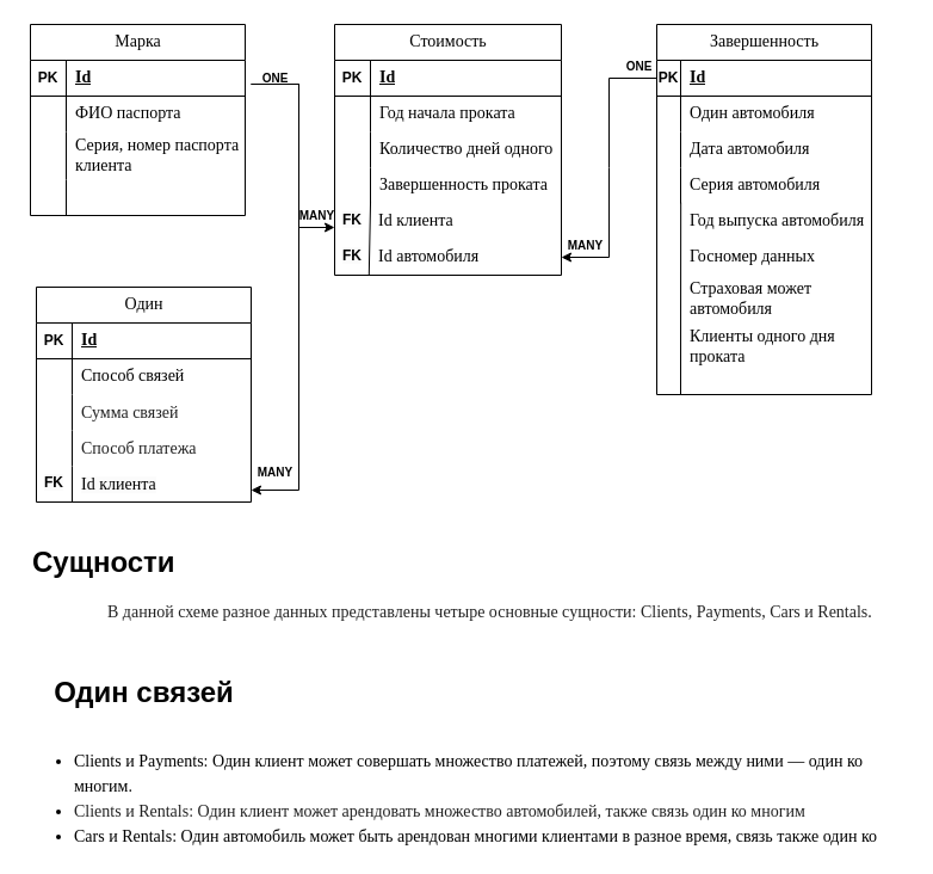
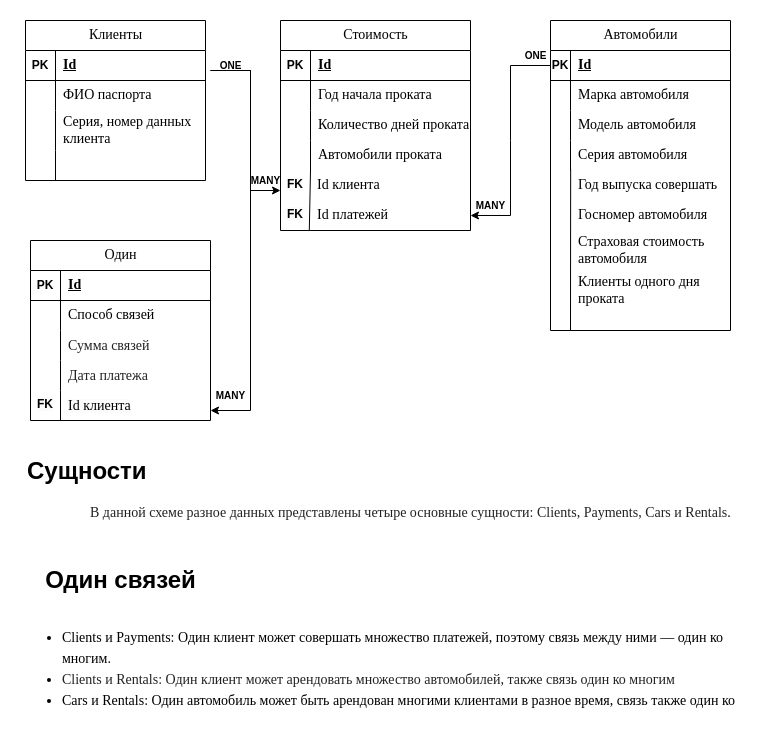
- <mxCell id="19" value="&lt;span style=&quot;font-weight: 400;&quot;&gt;&lt;font style=&quot;font-size: 14px;&quot; face=&quot;Times New Roman&quot;&gt;Марка&lt;/font&gt;&lt;/span&gt;" style="shape=table;startSize=30;container=1;collapsible=1;childLayout=tableLayout;fixedRows=1;rowLines=0;fontStyle=1;align=center;resizeLast=1;html=1;" vertex="1" parent="1"><mxGeometry x="25" y="20" width="180" height="160" as="geometry" /></mxCell>
+ <mxCell id="19" value="&lt;span style=&quot;font-weight: 400;&quot;&gt;&lt;font style=&quot;font-size: 14px;&quot; face=&quot;Times New Roman&quot;&gt;Клиенты&lt;/font&gt;&lt;/span&gt;" style="shape=table;startSize=30;container=1;collapsible=1;childLayout=tableLayout;fixedRows=1;rowLines=0;fontStyle=1;align=center;resizeLast=1;html=1;" vertex="1" parent="1"><mxGeometry x="25" y="20" width="180" height="160" as="geometry" /></mxCell>
- <mxCell id="54" value="&lt;span style=&quot;font-weight: 400; text-wrap-mode: wrap;&quot;&gt;&lt;font style=&quot;font-size: 14px;&quot; face=&quot;Times New Roman&quot;&gt;Завершенность&lt;/font&gt;&lt;/span&gt;" style="shape=table;startSize=30;container=1;collapsible=1;childLayout=tableLayout;fixedRows=1;rowLines=0;fontStyle=1;align=center;resizeLast=1;html=1;" vertex="1" parent="1"><mxGeometry x="550" y="20" width="180" height="310" as="geometry" /></mxCell>
+ <mxCell id="54" value="&lt;span style=&quot;font-weight: 400; text-wrap-mode: wrap;&quot;&gt;&lt;font style=&quot;font-size: 14px;&quot; face=&quot;Times New Roman&quot;&gt;Автомобили&lt;/font&gt;&lt;/span&gt;" style="shape=table;startSize=30;container=1;collapsible=1;childLayout=tableLayout;fixedRows=1;rowLines=0;fontStyle=1;align=center;resizeLast=1;html=1;" vertex="1" parent="1"><mxGeometry x="550" y="20" width="180" height="310" as="geometry" /></mxCell>
- <mxCell id="60" value="&lt;font style=&quot;font-size: 14px;&quot; face=&quot;Times New Roman&quot;&gt;Один автомобиля&lt;/font&gt;" style="shape=partialRectangle;connectable=0;fillColor=none;top=0;left=0;bottom=0;right=0;align=left;spacingLeft=6;overflow=hidden;whiteSpace=wrap;html=1;" vertex="1" parent="58"><mxGeometry x="20" width="160" height="30" as="geometry"><mxRectangle width="160" height="30" as="alternateBounds" /></mxGeometry></mxCell>
+ <mxCell id="60" value="&lt;font style=&quot;font-size: 14px;&quot; face=&quot;Times New Roman&quot;&gt;Марка автомобиля&lt;/font&gt;" style="shape=partialRectangle;connectable=0;fillColor=none;top=0;left=0;bottom=0;right=0;align=left;spacingLeft=6;overflow=hidden;whiteSpace=wrap;html=1;" vertex="1" parent="58"><mxGeometry x="20" width="160" height="30" as="geometry"><mxRectangle width="160" height="30" as="alternateBounds" /></mxGeometry></mxCell>
- <mxCell id="15" value="&lt;font style=&quot;font-size: 14px;&quot; face=&quot;Times New Roman&quot;&gt;Количество дней одного&lt;/font&gt;" style="shape=partialRectangle;connectable=0;fillColor=none;top=0;left=0;bottom=0;right=0;align=left;spacingLeft=6;overflow=hidden;whiteSpace=wrap;html=1;" vertex="1" parent="13"><mxGeometry x="30" width="160" height="30" as="geometry"><mxRectangle width="160" height="30" as="alternateBounds" /></mxGeometry></mxCell>
+ <mxCell id="15" value="&lt;font style=&quot;font-size: 14px;&quot; face=&quot;Times New Roman&quot;&gt;Количество дней проката&lt;/font&gt;" style="shape=partialRectangle;connectable=0;fillColor=none;top=0;left=0;bottom=0;right=0;align=left;spacingLeft=6;overflow=hidden;whiteSpace=wrap;html=1;" vertex="1" parent="13"><mxGeometry x="30" width="160" height="30" as="geometry"><mxRectangle width="160" height="30" as="alternateBounds" /></mxGeometry></mxCell>
- <mxCell id="63" value="&lt;font style=&quot;font-size: 14px;&quot; face=&quot;Times New Roman&quot;&gt;Дата автомобиля&lt;/font&gt;" style="shape=partialRectangle;connectable=0;fillColor=none;top=0;left=0;bottom=0;right=0;align=left;spacingLeft=6;overflow=hidden;whiteSpace=wrap;html=1;" vertex="1" parent="61"><mxGeometry x="20" width="160" height="30" as="geometry"><mxRectangle width="160" height="30" as="alternateBounds" /></mxGeometry></mxCell>
+ <mxCell id="63" value="&lt;font style=&quot;font-size: 14px;&quot; face=&quot;Times New Roman&quot;&gt;Модель автомобиля&lt;/font&gt;" style="shape=partialRectangle;connectable=0;fillColor=none;top=0;left=0;bottom=0;right=0;align=left;spacingLeft=6;overflow=hidden;whiteSpace=wrap;html=1;" vertex="1" parent="61"><mxGeometry x="20" width="160" height="30" as="geometry"><mxRectangle width="160" height="30" as="alternateBounds" /></mxGeometry></mxCell>
- <mxCell id="28" value="&lt;font style=&quot;font-size: 14px;&quot; face=&quot;Times New Roman&quot;&gt;Серия, номер паспорта клиента&lt;/font&gt;" style="shape=partialRectangle;connectable=0;fillColor=none;top=0;left=0;bottom=0;right=0;align=left;spacingLeft=6;overflow=hidden;whiteSpace=wrap;html=1;" vertex="1" parent="26"><mxGeometry x="30" width="150" height="40" as="geometry"><mxRectangle width="150" height="40" as="alternateBounds" /></mxGeometry></mxCell>
+ <mxCell id="28" value="&lt;font style=&quot;font-size: 14px;&quot; face=&quot;Times New Roman&quot;&gt;Серия, номер данных клиента&lt;/font&gt;" style="shape=partialRectangle;connectable=0;fillColor=none;top=0;left=0;bottom=0;right=0;align=left;spacingLeft=6;overflow=hidden;whiteSpace=wrap;html=1;" vertex="1" parent="26"><mxGeometry x="30" width="150" height="40" as="geometry"><mxRectangle width="150" height="40" as="alternateBounds" /></mxGeometry></mxCell>
- <mxCell id="18" value="&lt;font style=&quot;font-size: 14px;&quot; face=&quot;Times New Roman&quot;&gt;Завершенность проката&lt;/font&gt;" style="shape=partialRectangle;connectable=0;fillColor=none;top=0;left=0;bottom=0;right=0;align=left;spacingLeft=6;overflow=hidden;whiteSpace=wrap;html=1;" vertex="1" parent="16"><mxGeometry x="30" width="160" height="30" as="geometry"><mxRectangle width="160" height="30" as="alternateBounds" /></mxGeometry></mxCell>
+ <mxCell id="18" value="&lt;font style=&quot;font-size: 14px;&quot; face=&quot;Times New Roman&quot;&gt;Автомобили проката&lt;/font&gt;" style="shape=partialRectangle;connectable=0;fillColor=none;top=0;left=0;bottom=0;right=0;align=left;spacingLeft=6;overflow=hidden;whiteSpace=wrap;html=1;" vertex="1" parent="16"><mxGeometry x="30" width="160" height="30" as="geometry"><mxRectangle width="160" height="30" as="alternateBounds" /></mxGeometry></mxCell>
- <mxCell id="67" value="&lt;font style=&quot;font-size: 14px;&quot; face=&quot;Times New Roman&quot;&gt;Год выпуска автомобиля&lt;/font&gt;" style="shape=partialRectangle;connectable=0;fillColor=none;top=0;left=0;bottom=0;right=0;align=left;spacingLeft=6;overflow=hidden;whiteSpace=wrap;html=1;" vertex="1" parent="1"><mxGeometry x="570" y="170" width="170" height="30" as="geometry"><mxRectangle width="150" height="30" as="alternateBounds" /></mxGeometry></mxCell>
+ <mxCell id="67" value="&lt;font style=&quot;font-size: 14px;&quot; face=&quot;Times New Roman&quot;&gt;Год выпуска совершать&lt;/font&gt;" style="shape=partialRectangle;connectable=0;fillColor=none;top=0;left=0;bottom=0;right=0;align=left;spacingLeft=6;overflow=hidden;whiteSpace=wrap;html=1;" vertex="1" parent="1"><mxGeometry x="570" y="170" width="170" height="30" as="geometry"><mxRectangle width="150" height="30" as="alternateBounds" /></mxGeometry></mxCell>
- <mxCell id="36" value="&lt;font style=&quot;font-size: 14px;&quot; face=&quot;Times New Roman&quot;&gt;Id автомобиля&lt;/font&gt;" style="shape=partialRectangle;connectable=0;fillColor=none;top=0;left=0;bottom=0;right=0;align=left;spacingLeft=6;overflow=hidden;whiteSpace=wrap;html=1;" vertex="1" parent="35"><mxGeometry x="29" width="150" height="30" as="geometry"><mxRectangle width="150" height="30" as="alternateBounds" /></mxGeometry></mxCell>
+ <mxCell id="36" value="&lt;font style=&quot;font-size: 14px;&quot; face=&quot;Times New Roman&quot;&gt;Id платежей&lt;/font&gt;" style="shape=partialRectangle;connectable=0;fillColor=none;top=0;left=0;bottom=0;right=0;align=left;spacingLeft=6;overflow=hidden;whiteSpace=wrap;html=1;" vertex="1" parent="35"><mxGeometry x="29" width="150" height="30" as="geometry"><mxRectangle width="150" height="30" as="alternateBounds" /></mxGeometry></mxCell>
- <mxCell id="68" value="&lt;font face=&quot;Times New Roman&quot; style=&quot;font-size: 14px;&quot;&gt;Госномер данных&lt;/font&gt;" style="shape=partialRectangle;connectable=0;fillColor=none;top=0;left=0;bottom=0;right=0;align=left;spacingLeft=6;overflow=hidden;whiteSpace=wrap;html=1;" vertex="1" parent="1"><mxGeometry x="570" y="200" width="150" height="30" as="geometry"><mxRectangle width="150" height="30" as="alternateBounds" /></mxGeometry></mxCell>
+ <mxCell id="68" value="&lt;font face=&quot;Times New Roman&quot; style=&quot;font-size: 14px;&quot;&gt;Госномер автомобиля&lt;/font&gt;" style="shape=partialRectangle;connectable=0;fillColor=none;top=0;left=0;bottom=0;right=0;align=left;spacingLeft=6;overflow=hidden;whiteSpace=wrap;html=1;" vertex="1" parent="1"><mxGeometry x="570" y="200" width="150" height="30" as="geometry"><mxRectangle width="150" height="30" as="alternateBounds" /></mxGeometry></mxCell>
- <mxCell id="69" value="&lt;font style=&quot;font-size: 14px;&quot; face=&quot;Times New Roman&quot;&gt;Страховая может автомобиля&lt;/font&gt;" style="shape=partialRectangle;connectable=0;fillColor=none;top=0;left=0;bottom=0;right=0;align=left;spacingLeft=6;overflow=hidden;whiteSpace=wrap;html=1;" vertex="1" parent="1"><mxGeometry x="570" y="230" width="160" height="40" as="geometry"><mxRectangle width="150" height="30" as="alternateBounds" /></mxGeometry></mxCell>
+ <mxCell id="69" value="&lt;font style=&quot;font-size: 14px;&quot; face=&quot;Times New Roman&quot;&gt;Страховая стоимость автомобиля&lt;/font&gt;" style="shape=partialRectangle;connectable=0;fillColor=none;top=0;left=0;bottom=0;right=0;align=left;spacingLeft=6;overflow=hidden;whiteSpace=wrap;html=1;" vertex="1" parent="1"><mxGeometry x="570" y="230" width="160" height="40" as="geometry"><mxRectangle width="150" height="30" as="alternateBounds" /></mxGeometry></mxCell>
- <mxCell id="51" value="&lt;ul style=&quot;margin-top: 0px; margin-right: 0px; margin-bottom: var(--sds-space-x02); margin-left: 0px; padding: 0 0 0 var(--sds-space-x05); border: 0px; font-variant-numeric: inherit; font-variant-east-asian: inherit; font-variant-alternates: inherit; font-variant-position: inherit; font-stretch: inherit; line-height: 1.5; font-optical-sizing: inherit; font-size-adjust: inherit; font-kerning: inherit; font-feature-settings: inherit; font-variation-settings: inherit; vertical-align: baseline; list-style-position: initial; list-style-image: initial; box-sizing: border-box; animation: 0.5s ease-in-out 0s 1 normal forwards running bHC7YAkMUuljlAUpAmjt; overflow-wrap: break-word; color: rgb(34, 34, 34); background-color: rgb(255, 255, 255);&quot;&gt;&lt;li style=&quot;margin-bottom: var(--sds-space-x02); padding: 0px; border: 0px; font-style: inherit; font-variant: inherit; font-weight: inherit; font-stretch: inherit; line-height: 1.5; font-optical-sizing: inherit; font-size-adjust: inherit; font-kerning: inherit; font-feature-settings: inherit; font-variation-settings: inherit; vertical-align: baseline; box-sizing: border-box; animation: 0.5s ease-in-out 0s 1 normal forwards running bHC7YAkMUuljlAUpAmjt; overflow-wrap: break-word;&quot;&gt;&lt;span style=&quot;margin: 0px; padding: 0px; border: 0px; font-style: inherit; font-variant: inherit; font-weight: var(--sds-font-weight-bold); font-stretch: inherit; line-height: 1.5; font-optical-sizing: inherit; font-size-adjust: inherit; font-kerning: inherit; font-feature-settings: inherit; font-variation-settings: inherit; vertical-align: baseline; box-sizing: border-box; animation: 0.5s ease-in-out 0s 1 normal forwards running bHC7YAkMUuljlAUpAmjt; white-space-collapse: break-spaces; overflow-wrap: break-word;&quot;&gt;&lt;font style=&quot;font-size: 14px;&quot; face=&quot;Times New Roman&quot;&gt;Способ платежа&lt;/font&gt;&lt;/span&gt;&lt;/li&gt;&lt;/ul&gt;" style="shape=partialRectangle;connectable=0;fillColor=none;top=0;left=0;bottom=0;right=0;align=left;spacingLeft=6;overflow=hidden;whiteSpace=wrap;html=1;" vertex="1" parent="49"><mxGeometry x="30" width="150" height="30" as="geometry"><mxRectangle width="150" height="30" as="alternateBounds" /></mxGeometry></mxCell>
+ <mxCell id="51" value="&lt;ul style=&quot;margin-top: 0px; margin-right: 0px; margin-bottom: var(--sds-space-x02); margin-left: 0px; padding: 0 0 0 var(--sds-space-x05); border: 0px; font-variant-numeric: inherit; font-variant-east-asian: inherit; font-variant-alternates: inherit; font-variant-position: inherit; font-stretch: inherit; line-height: 1.5; font-optical-sizing: inherit; font-size-adjust: inherit; font-kerning: inherit; font-feature-settings: inherit; font-variation-settings: inherit; vertical-align: baseline; list-style-position: initial; list-style-image: initial; box-sizing: border-box; animation: 0.5s ease-in-out 0s 1 normal forwards running bHC7YAkMUuljlAUpAmjt; overflow-wrap: break-word; color: rgb(34, 34, 34); background-color: rgb(255, 255, 255);&quot;&gt;&lt;li style=&quot;margin-bottom: var(--sds-space-x02); padding: 0px; border: 0px; font-style: inherit; font-variant: inherit; font-weight: inherit; font-stretch: inherit; line-height: 1.5; font-optical-sizing: inherit; font-size-adjust: inherit; font-kerning: inherit; font-feature-settings: inherit; font-variation-settings: inherit; vertical-align: baseline; box-sizing: border-box; animation: 0.5s ease-in-out 0s 1 normal forwards running bHC7YAkMUuljlAUpAmjt; overflow-wrap: break-word;&quot;&gt;&lt;span style=&quot;margin: 0px; padding: 0px; border: 0px; font-style: inherit; font-variant: inherit; font-weight: var(--sds-font-weight-bold); font-stretch: inherit; line-height: 1.5; font-optical-sizing: inherit; font-size-adjust: inherit; font-kerning: inherit; font-feature-settings: inherit; font-variation-settings: inherit; vertical-align: baseline; box-sizing: border-box; animation: 0.5s ease-in-out 0s 1 normal forwards running bHC7YAkMUuljlAUpAmjt; white-space-collapse: break-spaces; overflow-wrap: break-word;&quot;&gt;&lt;font style=&quot;font-size: 14px;&quot; face=&quot;Times New Roman&quot;&gt;Дата платежа&lt;/font&gt;&lt;/span&gt;&lt;/li&gt;&lt;/ul&gt;" style="shape=partialRectangle;connectable=0;fillColor=none;top=0;left=0;bottom=0;right=0;align=left;spacingLeft=6;overflow=hidden;whiteSpace=wrap;html=1;" vertex="1" parent="49"><mxGeometry x="30" width="150" height="30" as="geometry"><mxRectangle width="150" height="30" as="alternateBounds" /></mxGeometry></mxCell>
